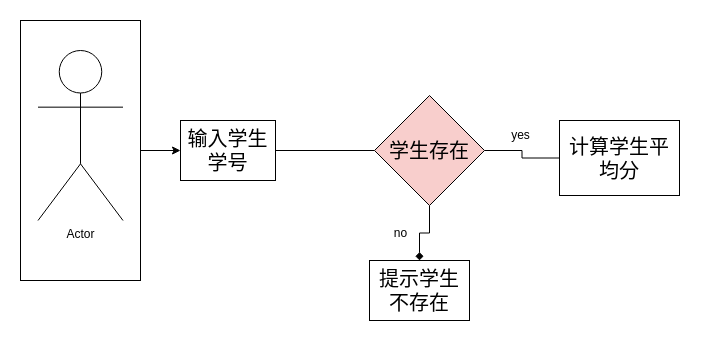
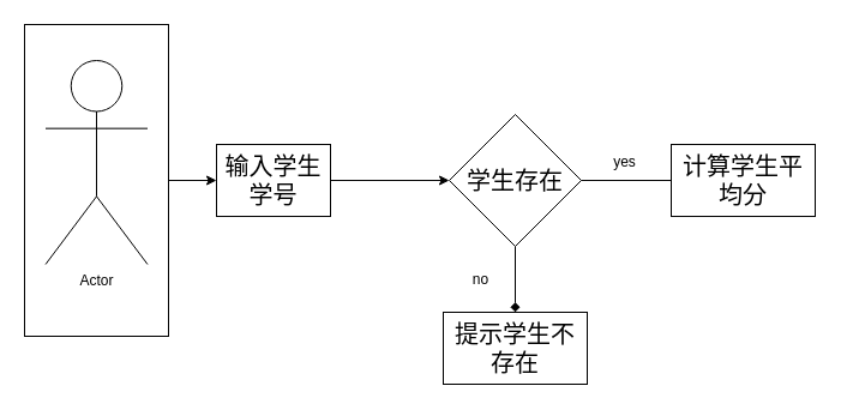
- <mxCell id="5" value="" style="edgeStyle=orthogonalEdgeStyle;rounded=0;orthogonalLoop=1;jettySize=auto;html=1;endArrow=none;" edge="1" parent="1" source="6" target="9"><mxGeometry relative="1" as="geometry" /></mxCell>
+ <mxCell id="5" value="" style="edgeStyle=orthogonalEdgeStyle;rounded=0;orthogonalLoop=1;jettySize=auto;html=1;" edge="1" parent="1" source="6" target="9"><mxGeometry relative="1" as="geometry" /></mxCell>
- <mxCell id="9" value="学生存在" style="rhombus;whiteSpace=wrap;html=1;rounded=0;fontSize=20;fillColor=#f8cecc;" vertex="1" parent="1"><mxGeometry x="374" y="95" width="110" height="110" as="geometry" /></mxCell>
+ <mxCell id="9" value="学生存在" style="rhombus;whiteSpace=wrap;html=1;rounded=0;fontSize=20;" vertex="1" parent="1"><mxGeometry x="374" y="95" width="110" height="110" as="geometry" /></mxCell>
- <mxCell id="12" value="计算学生平均分" style="whiteSpace=wrap;html=1;fontSize=20;rounded=0;" vertex="1" parent="1"><mxGeometry x="559" y="120" width="120" height="75" as="geometry" /></mxCell>
+ <mxCell id="12" value="计算学生平均分" style="whiteSpace=wrap;html=1;fontSize=20;rounded=0;" vertex="1" parent="1"><mxGeometry x="559" y="120" width="120" height="60" as="geometry" /></mxCell>
- <mxCell id="10" value="提示学生不存在" style="whiteSpace=wrap;html=1;fontSize=20;rounded=0;" vertex="1" parent="1"><mxGeometry x="369" y="260" width="100" height="60" as="geometry" /></mxCell>
+ <mxCell id="10" value="提示学生不存在" style="whiteSpace=wrap;html=1;fontSize=20;rounded=0;" vertex="1" parent="1"><mxGeometry x="369" y="260" width="120" height="60" as="geometry" /></mxCell>
